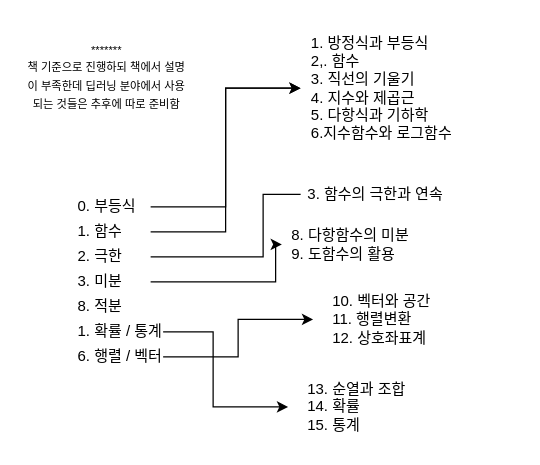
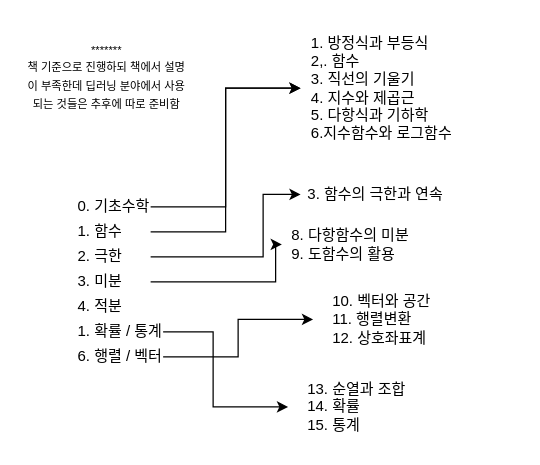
- <mxCell id="6" style="edgeStyle=orthogonalEdgeStyle;rounded=0;orthogonalLoop=1;jettySize=auto;html=1;exitX=1;exitY=0.5;exitDx=0;exitDy=0;entryX=0;entryY=0.5;entryDx=0;entryDy=0;endArrow=none;" edge="1" parent="1" source="7" target="17"><mxGeometry relative="1" as="geometry"><Array as="points"><mxPoint x="210" y="205" /><mxPoint x="210" y="155" /></Array></mxGeometry></mxCell>
+ <mxCell id="6" style="edgeStyle=orthogonalEdgeStyle;rounded=0;orthogonalLoop=1;jettySize=auto;html=1;exitX=1;exitY=0.5;exitDx=0;exitDy=0;entryX=0;entryY=0.5;entryDx=0;entryDy=0;" edge="1" parent="1" source="7" target="17"><mxGeometry relative="1" as="geometry"><Array as="points"><mxPoint x="210" y="205" /><mxPoint x="210" y="155" /></Array></mxGeometry></mxCell>
- <mxCell id="3" value="0. 부등식" style="text;html=1;strokeColor=none;fillColor=none;align=left;verticalAlign=middle;whiteSpace=wrap;rounded=0;" vertex="1" parent="1"><mxGeometry x="60" y="150" width="60" height="30" as="geometry" /></mxCell>
+ <mxCell id="3" value="0. 기초수학" style="text;html=1;strokeColor=none;fillColor=none;align=left;verticalAlign=middle;whiteSpace=wrap;rounded=0;" vertex="1" parent="1"><mxGeometry x="60" y="150" width="60" height="30" as="geometry" /></mxCell>
- <mxCell id="10" value="8. 적분" style="text;html=1;strokeColor=none;fillColor=none;align=left;verticalAlign=middle;whiteSpace=wrap;rounded=0;" vertex="1" parent="1"><mxGeometry x="60" y="230" width="60" height="30" as="geometry" /></mxCell>
+ <mxCell id="10" value="4. 적분" style="text;html=1;strokeColor=none;fillColor=none;align=left;verticalAlign=middle;whiteSpace=wrap;rounded=0;" vertex="1" parent="1"><mxGeometry x="60" y="230" width="60" height="30" as="geometry" /></mxCell>
